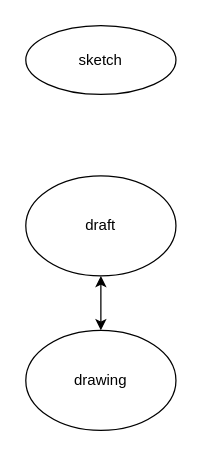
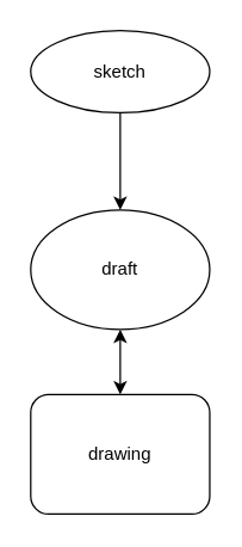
+ <mxCell id="6" value="" style="endArrow=classic;html=1;exitX=0.5;exitY=1;exitDx=0;exitDy=0;" edge="1" parent="1" source="3" target="5"><mxGeometry width="50" height="50" relative="1" as="geometry"><mxPoint x="150" y="140" as="sourcePoint" /><mxPoint x="200" y="90" as="targetPoint" /></mxGeometry></mxCell>
- <mxCell id="2" value="drawing" style="ellipse;whiteSpace=wrap;html=1;" vertex="1" parent="1"><mxGeometry x="20" y="263.5" width="120" height="80" as="geometry" /></mxCell>
+ <mxCell id="2" value="drawing" style="whiteSpace=wrap;html=1;rounded=1;" vertex="1" parent="1"><mxGeometry x="20" y="263.5" width="120" height="80" as="geometry" /></mxCell>
